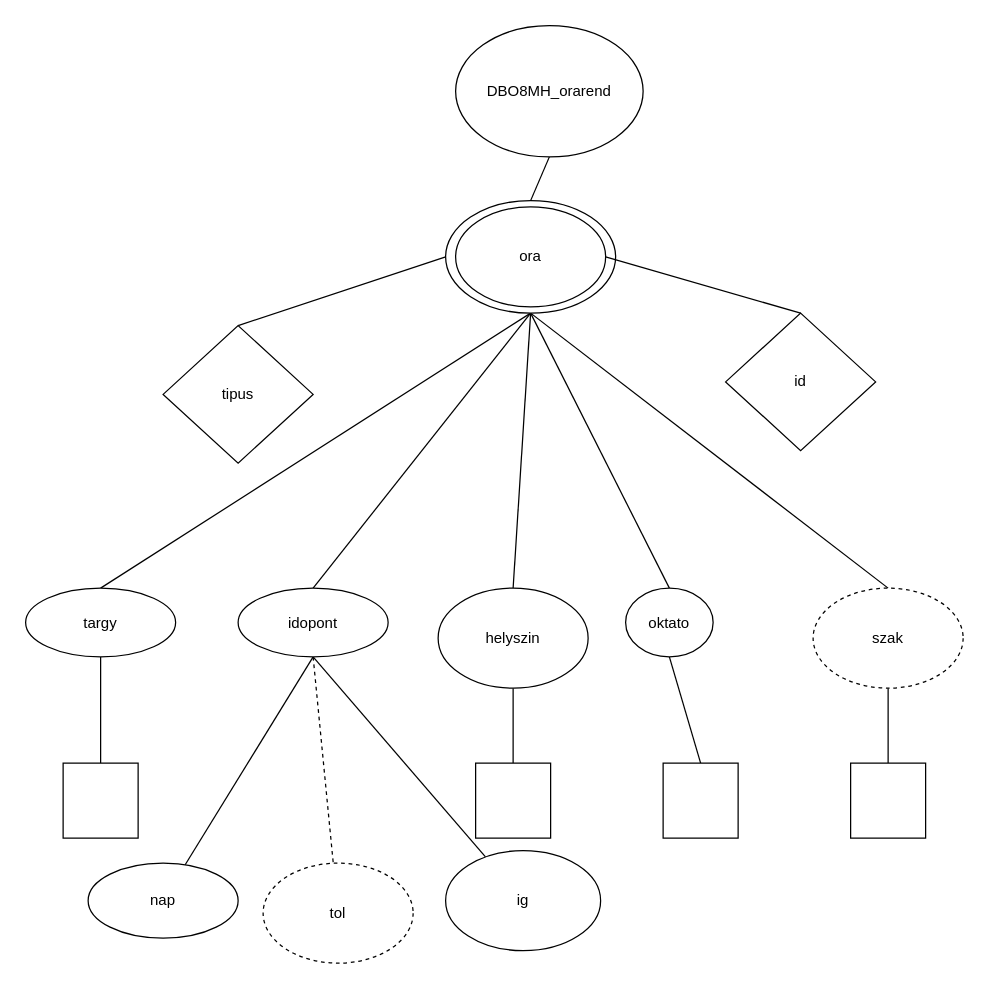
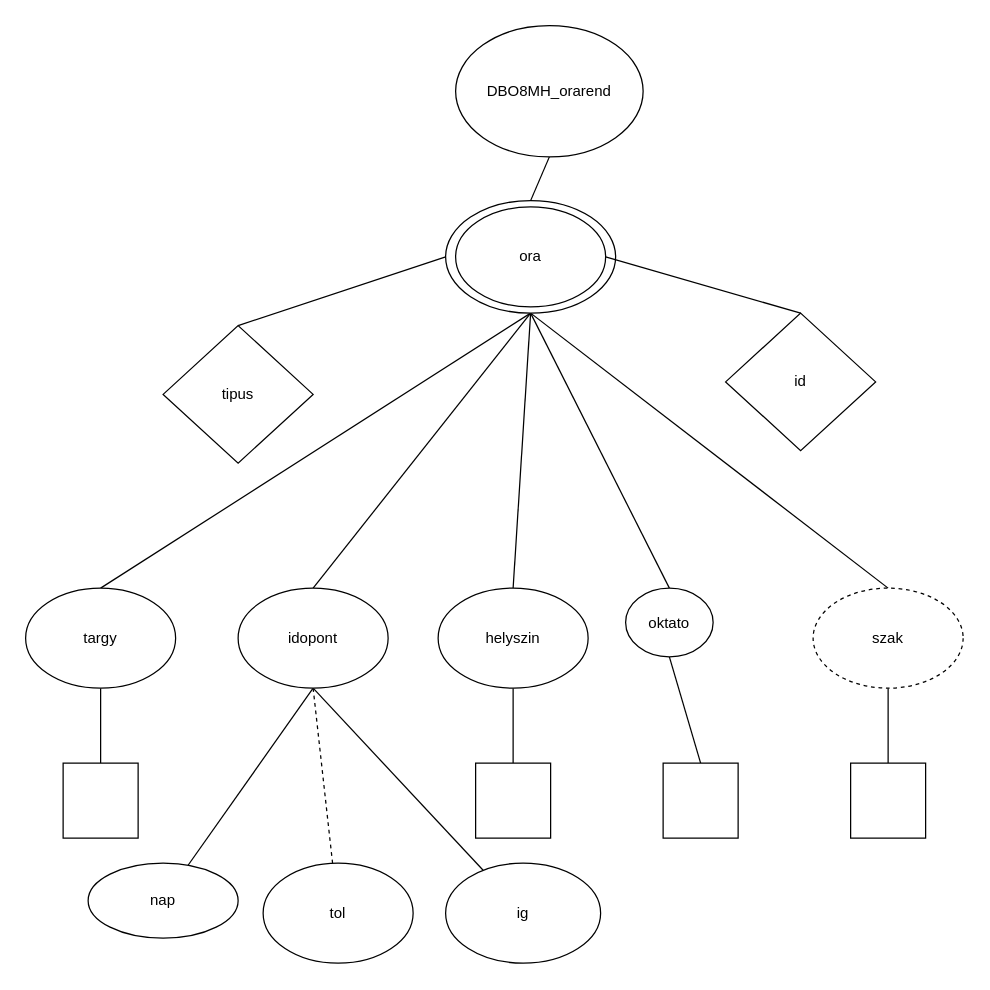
- <mxCell id="24" value="targy" style="ellipse;whiteSpace=wrap;html=1;" vertex="1" parent="1"><mxGeometry x="20" y="470" width="120" height="55" as="geometry" /></mxCell>
+ <mxCell id="24" value="targy" style="ellipse;whiteSpace=wrap;html=1;" vertex="1" parent="1"><mxGeometry x="20" y="470" width="120" height="80" as="geometry" /></mxCell>
- <mxCell id="18" value="idopont" style="ellipse;whiteSpace=wrap;html=1;" vertex="1" parent="1"><mxGeometry x="190" y="470" width="120" height="55" as="geometry" /></mxCell>
+ <mxCell id="18" value="idopont" style="ellipse;whiteSpace=wrap;html=1;" vertex="1" parent="1"><mxGeometry x="190" y="470" width="120" height="80" as="geometry" /></mxCell>
- <mxCell id="33" value="ig" style="ellipse;whiteSpace=wrap;html=1;" vertex="1" parent="1"><mxGeometry x="356" y="680" width="124" height="80" as="geometry" /></mxCell>
+ <mxCell id="33" value="ig" style="ellipse;whiteSpace=wrap;html=1;" vertex="1" parent="1"><mxGeometry x="356" y="690" width="124" height="80" as="geometry" /></mxCell>
- <mxCell id="32" value="tol" style="ellipse;whiteSpace=wrap;html=1;dashed=1;" vertex="1" parent="1"><mxGeometry x="210" y="690" width="120" height="80" as="geometry" /></mxCell>
+ <mxCell id="32" value="tol" style="ellipse;whiteSpace=wrap;html=1;" vertex="1" parent="1"><mxGeometry x="210" y="690" width="120" height="80" as="geometry" /></mxCell>
